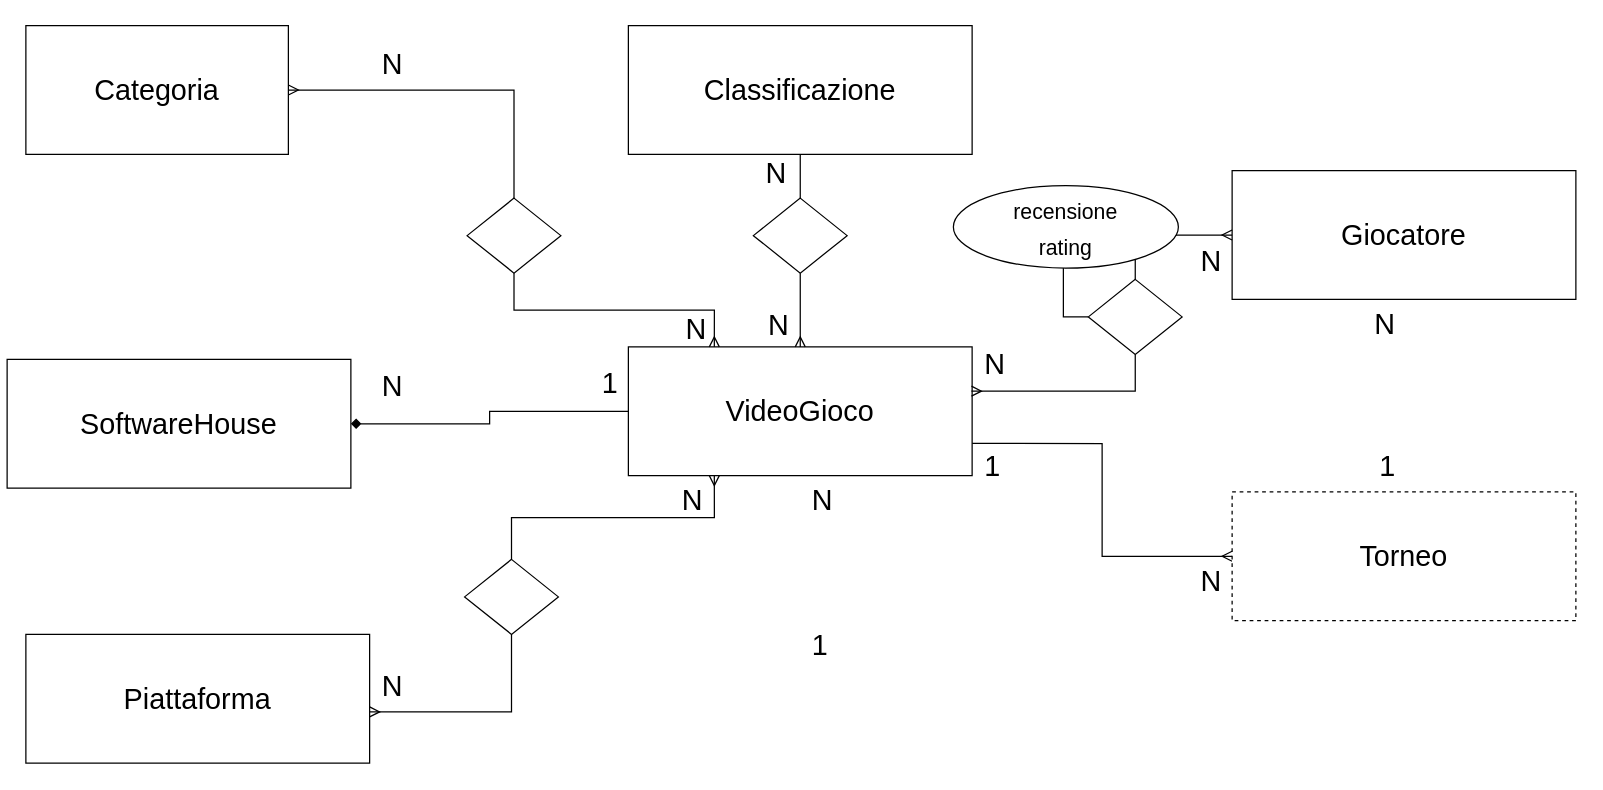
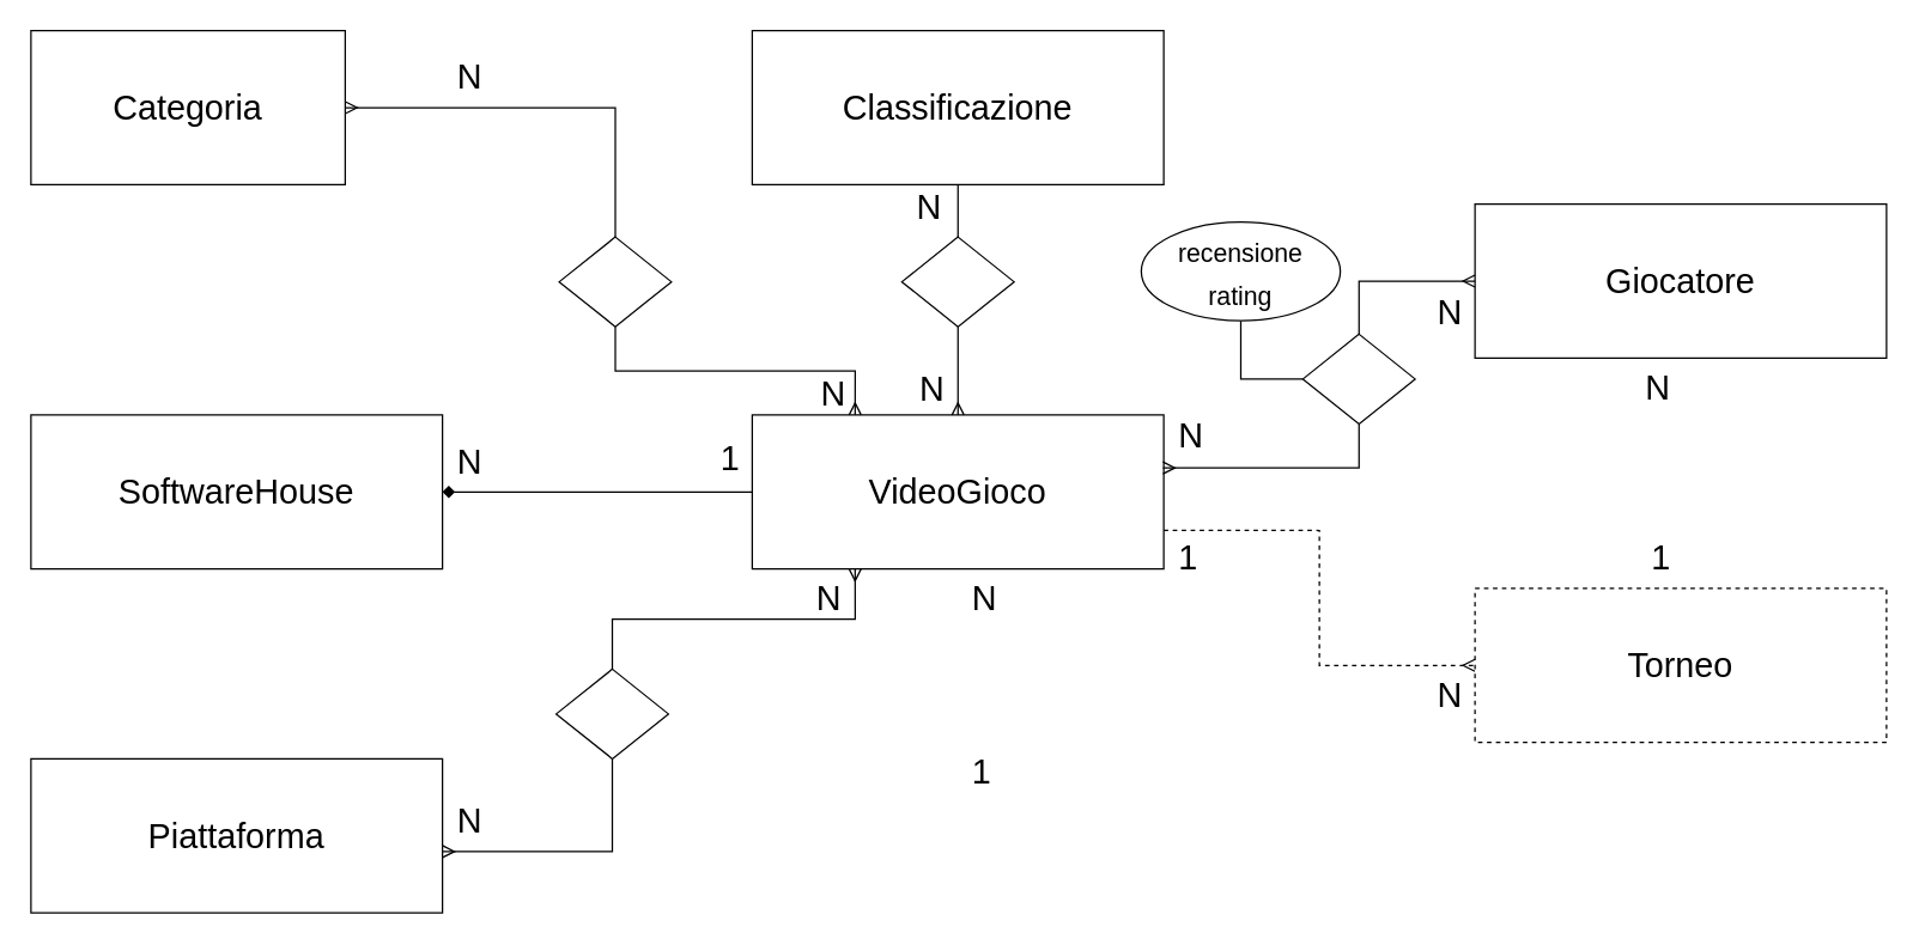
- <mxCell id="40" value="&lt;font style=&quot;font-size: 17px;&quot;&gt;recensione&lt;br&gt;rating&lt;br&gt;&lt;/font&gt;" style="ellipse;whiteSpace=wrap;html=1;align=center;fontSize=24;fillColor=default;" vertex="1" parent="1"><mxGeometry x="762" y="148" width="180" height="66" as="geometry" /></mxCell>
+ <mxCell id="40" value="&lt;font style=&quot;font-size: 17px;&quot;&gt;recensione&lt;br&gt;rating&lt;br&gt;&lt;/font&gt;" style="ellipse;whiteSpace=wrap;html=1;align=center;fontSize=24;fillColor=default;" vertex="1" parent="1"><mxGeometry x="762" y="148" width="133" height="66" as="geometry" /></mxCell>
- <mxCell id="7" value="&lt;font style=&quot;font-size: 23px;&quot;&gt;SoftwareHouse&lt;/font&gt;" style="whiteSpace=wrap;html=1;align=center;fontSize=15;fillColor=default;" vertex="1" parent="1"><mxGeometry x="5" y="287" width="275" height="103" as="geometry" /></mxCell>
+ <mxCell id="7" value="&lt;font style=&quot;font-size: 23px;&quot;&gt;SoftwareHouse&lt;/font&gt;" style="whiteSpace=wrap;html=1;align=center;fontSize=15;fillColor=default;" vertex="1" parent="1"><mxGeometry x="20" y="277" width="275" height="103" as="geometry" /></mxCell>
- <mxCell id="4" style="edgeStyle=orthogonalEdgeStyle;rounded=0;orthogonalLoop=1;jettySize=auto;html=1;exitX=1;exitY=0.75;exitDx=0;exitDy=0;entryX=0;entryY=0.5;entryDx=0;entryDy=0;fontSize=24;startArrow=none;startFill=0;endArrow=ERmany;endFill=0;" edge="1" parent="1" source="6" target="12"><mxGeometry relative="1" as="geometry" /></mxCell>
+ <mxCell id="4" style="edgeStyle=orthogonalEdgeStyle;rounded=0;orthogonalLoop=1;jettySize=auto;html=1;exitX=1;exitY=0.75;exitDx=0;exitDy=0;entryX=0;entryY=0.5;entryDx=0;entryDy=0;fontSize=24;startArrow=none;startFill=0;endArrow=ERmany;endFill=0;dashed=1;" edge="1" parent="1" source="6" target="12"><mxGeometry relative="1" as="geometry" /></mxCell>
